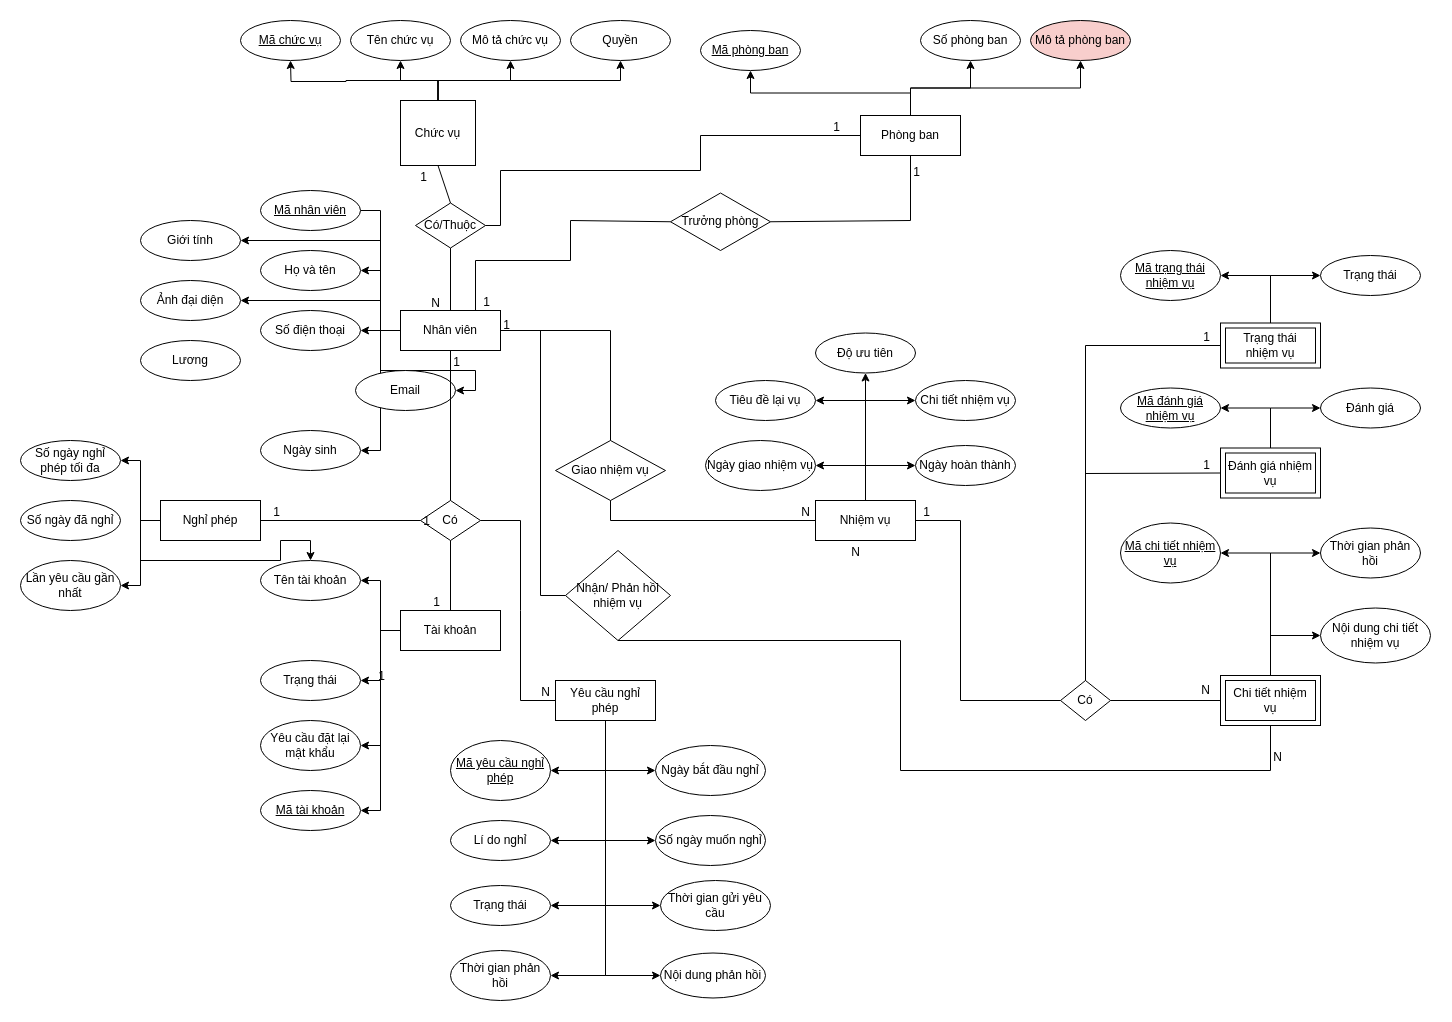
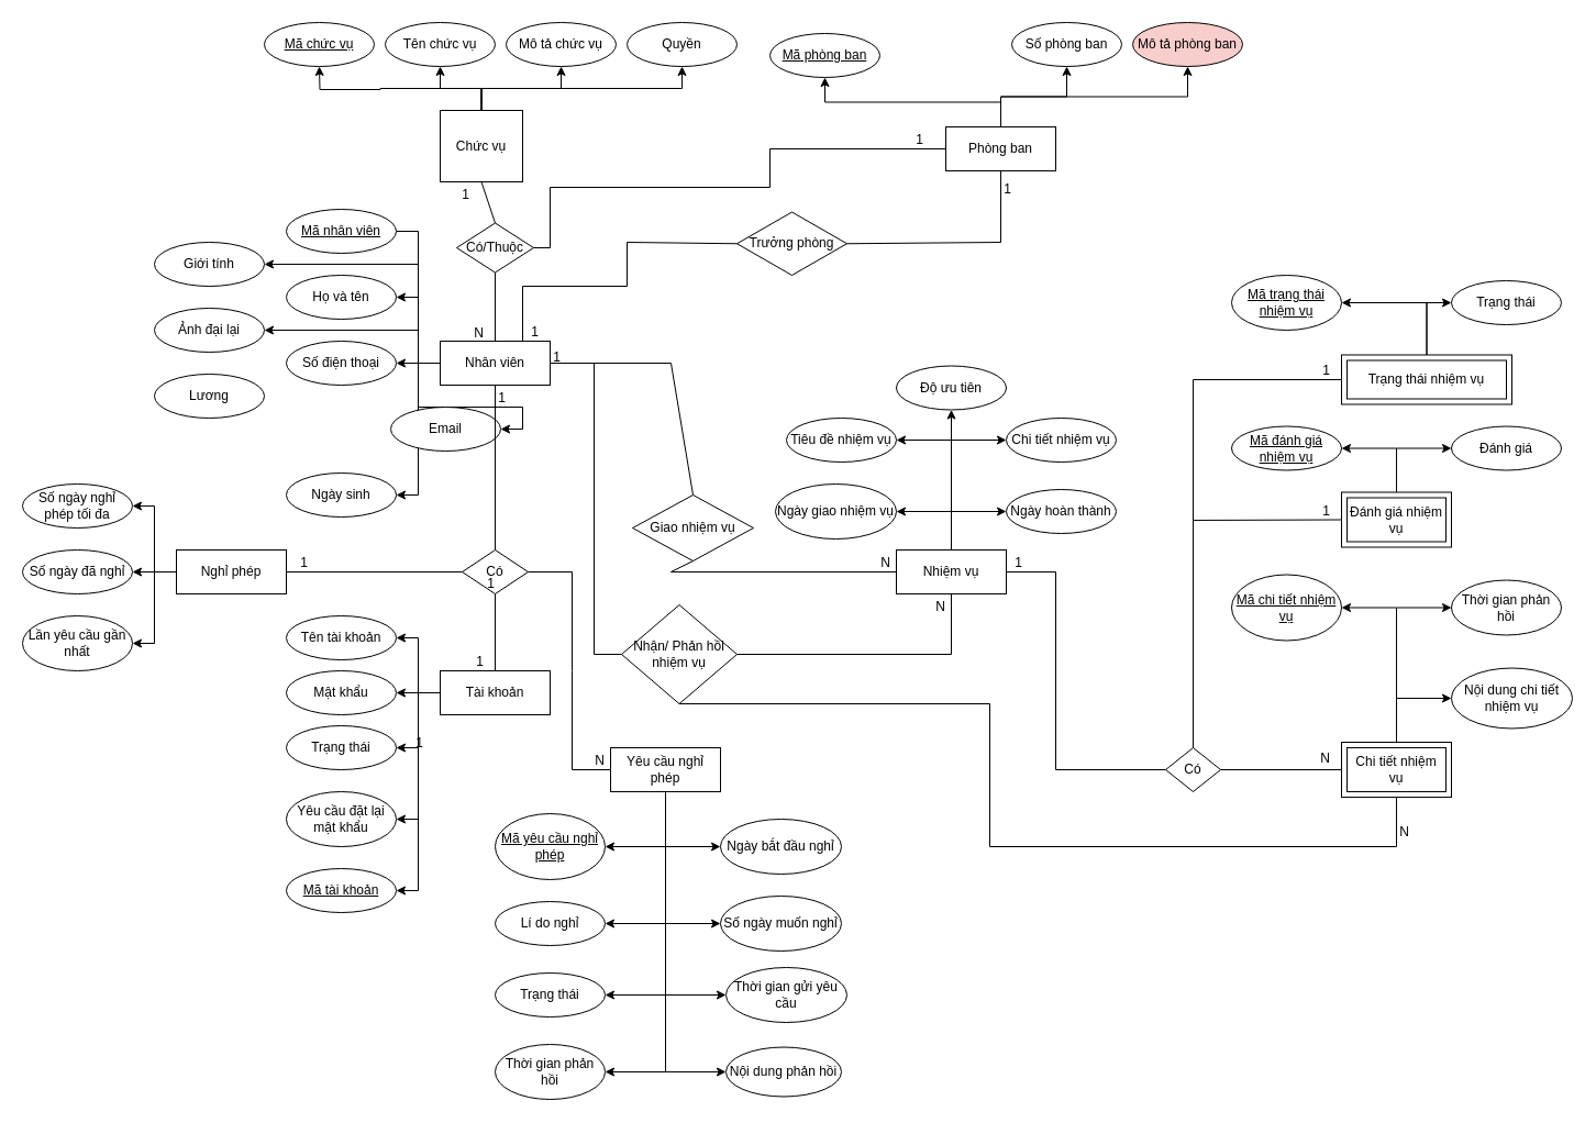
- <mxCell id="125" value="Ảnh đại diện" style="ellipse;whiteSpace=wrap;html=1;align=center;" vertex="1" parent="1"><mxGeometry x="140" y="280" width="100" height="40" as="geometry" /></mxCell>
+ <mxCell id="125" value="Ảnh đại lại" style="ellipse;whiteSpace=wrap;html=1;align=center;" vertex="1" parent="1"><mxGeometry x="140" y="280" width="100" height="40" as="geometry" /></mxCell>
- <mxCell id="94" value="Trạng thái nhiệm vụ" style="shape=ext;margin=3;double=1;whiteSpace=wrap;html=1;align=center;" parent="1" vertex="1"><mxGeometry x="1220" y="322.5" width="100" height="45" as="geometry" /></mxCell>
+ <mxCell id="94" value="Trạng thái nhiệm vụ" style="shape=ext;margin=3;double=1;whiteSpace=wrap;html=1;align=center;" parent="1" vertex="1"><mxGeometry x="1220" y="322.5" width="155" height="45" as="geometry" /></mxCell>
- <mxCell id="52" value="Tiêu đề lại vụ" style="ellipse;whiteSpace=wrap;html=1;align=center;" parent="1" vertex="1"><mxGeometry x="715" y="380" width="100" height="40" as="geometry" /></mxCell>
+ <mxCell id="52" value="Tiêu đề nhiệm vụ" style="ellipse;whiteSpace=wrap;html=1;align=center;" parent="1" vertex="1"><mxGeometry x="715" y="380" width="100" height="40" as="geometry" /></mxCell>
- <mxCell id="128" value="Giao nhiệm vụ" style="shape=rhombus;perimeter=rhombusPerimeter;whiteSpace=wrap;html=1;align=center;" vertex="1" parent="1"><mxGeometry x="555" y="440" width="110" height="60" as="geometry" /></mxCell>
+ <mxCell id="128" value="Giao nhiệm vụ" style="shape=rhombus;perimeter=rhombusPerimeter;whiteSpace=wrap;html=1;align=center;" vertex="1" parent="1"><mxGeometry x="575" y="450" width="110" height="60" as="geometry" /></mxCell>
- <mxCell id="41" style="edgeStyle=orthogonalEdgeStyle;rounded=0;orthogonalLoop=1;jettySize=auto;html=1;exitX=0;exitY=0.5;exitDx=0;exitDy=0;fontSize=12;" parent="1" source="43" target="57" edge="1"><mxGeometry relative="1" as="geometry" /></mxCell>
+ <mxCell id="41" style="edgeStyle=orthogonalEdgeStyle;rounded=0;orthogonalLoop=1;jettySize=auto;html=1;exitX=0;exitY=0.5;exitDx=0;exitDy=0;entryX=1;entryY=0.5;entryDx=0;entryDy=0;fontSize=12;" parent="1" source="43" target="45" edge="1"><mxGeometry relative="1" as="geometry" /></mxCell>
+ <mxCell id="135" value="" style="endArrow=none;html=1;rounded=0;exitX=1;exitY=0.5;exitDx=0;exitDy=0;entryX=0.5;entryY=1;entryDx=0;entryDy=0;" edge="1" parent="1" source="129" target="7"><mxGeometry relative="1" as="geometry"><mxPoint x="720" y="575" as="sourcePoint" /><mxPoint x="925" y="595" as="targetPoint" /><Array as="points"><mxPoint x="865" y="595" /></Array></mxGeometry></mxCell>
+ <mxCell id="56" value="Mật khẩu" style="ellipse;whiteSpace=wrap;html=1;align=center;" parent="1" vertex="1"><mxGeometry x="260" y="610" width="100" height="40" as="geometry" /></mxCell>
+ <mxCell id="27" style="edgeStyle=orthogonalEdgeStyle;rounded=0;orthogonalLoop=1;jettySize=auto;html=1;exitX=0;exitY=0.5;exitDx=0;exitDy=0;entryX=1;entryY=0.5;entryDx=0;entryDy=0;" parent="1" source="30" target="56" edge="1"><mxGeometry relative="1" as="geometry" /></mxCell>
